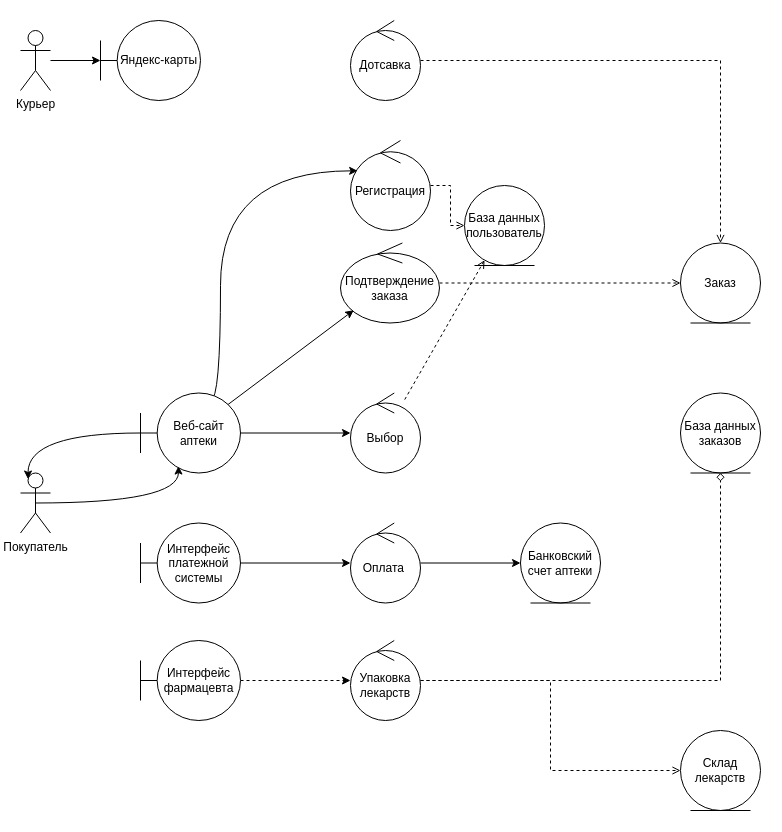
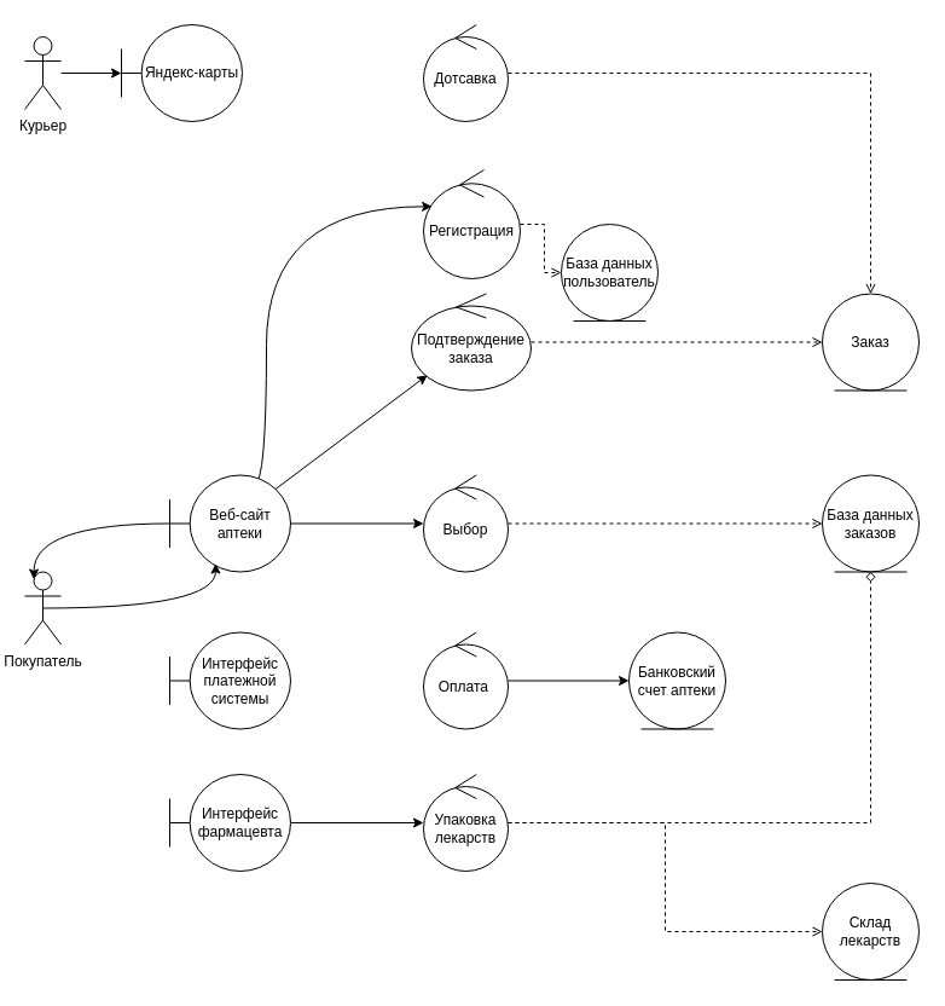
- <mxCell id="11" style="rounded=0;orthogonalLoop=1;jettySize=auto;html=1;dashed=1;endArrow=open;endFill=0;" edge="1" parent="1" source="12" target="27"><mxGeometry relative="1" as="geometry" /></mxCell>
+ <mxCell id="11" style="rounded=0;orthogonalLoop=1;jettySize=auto;html=1;entryX=0;entryY=0.5;entryDx=0;entryDy=0;dashed=1;endArrow=open;endFill=0;" edge="1" parent="1" source="12" target="10"><mxGeometry relative="1" as="geometry" /></mxCell>
- <mxCell id="8" style="edgeStyle=orthogonalEdgeStyle;rounded=0;orthogonalLoop=1;jettySize=auto;html=1;" edge="1" parent="1" source="9" target="24"><mxGeometry relative="1" as="geometry" /></mxCell>
- <mxCell id="28" style="edgeStyle=orthogonalEdgeStyle;rounded=0;orthogonalLoop=1;jettySize=auto;html=1;dashed=1;" edge="1" parent="1" source="29" target="32"><mxGeometry relative="1" as="geometry" /></mxCell>
+ <mxCell id="28" style="edgeStyle=orthogonalEdgeStyle;rounded=0;orthogonalLoop=1;jettySize=auto;html=1;" edge="1" parent="1" source="29" target="32"><mxGeometry relative="1" as="geometry" /></mxCell>
